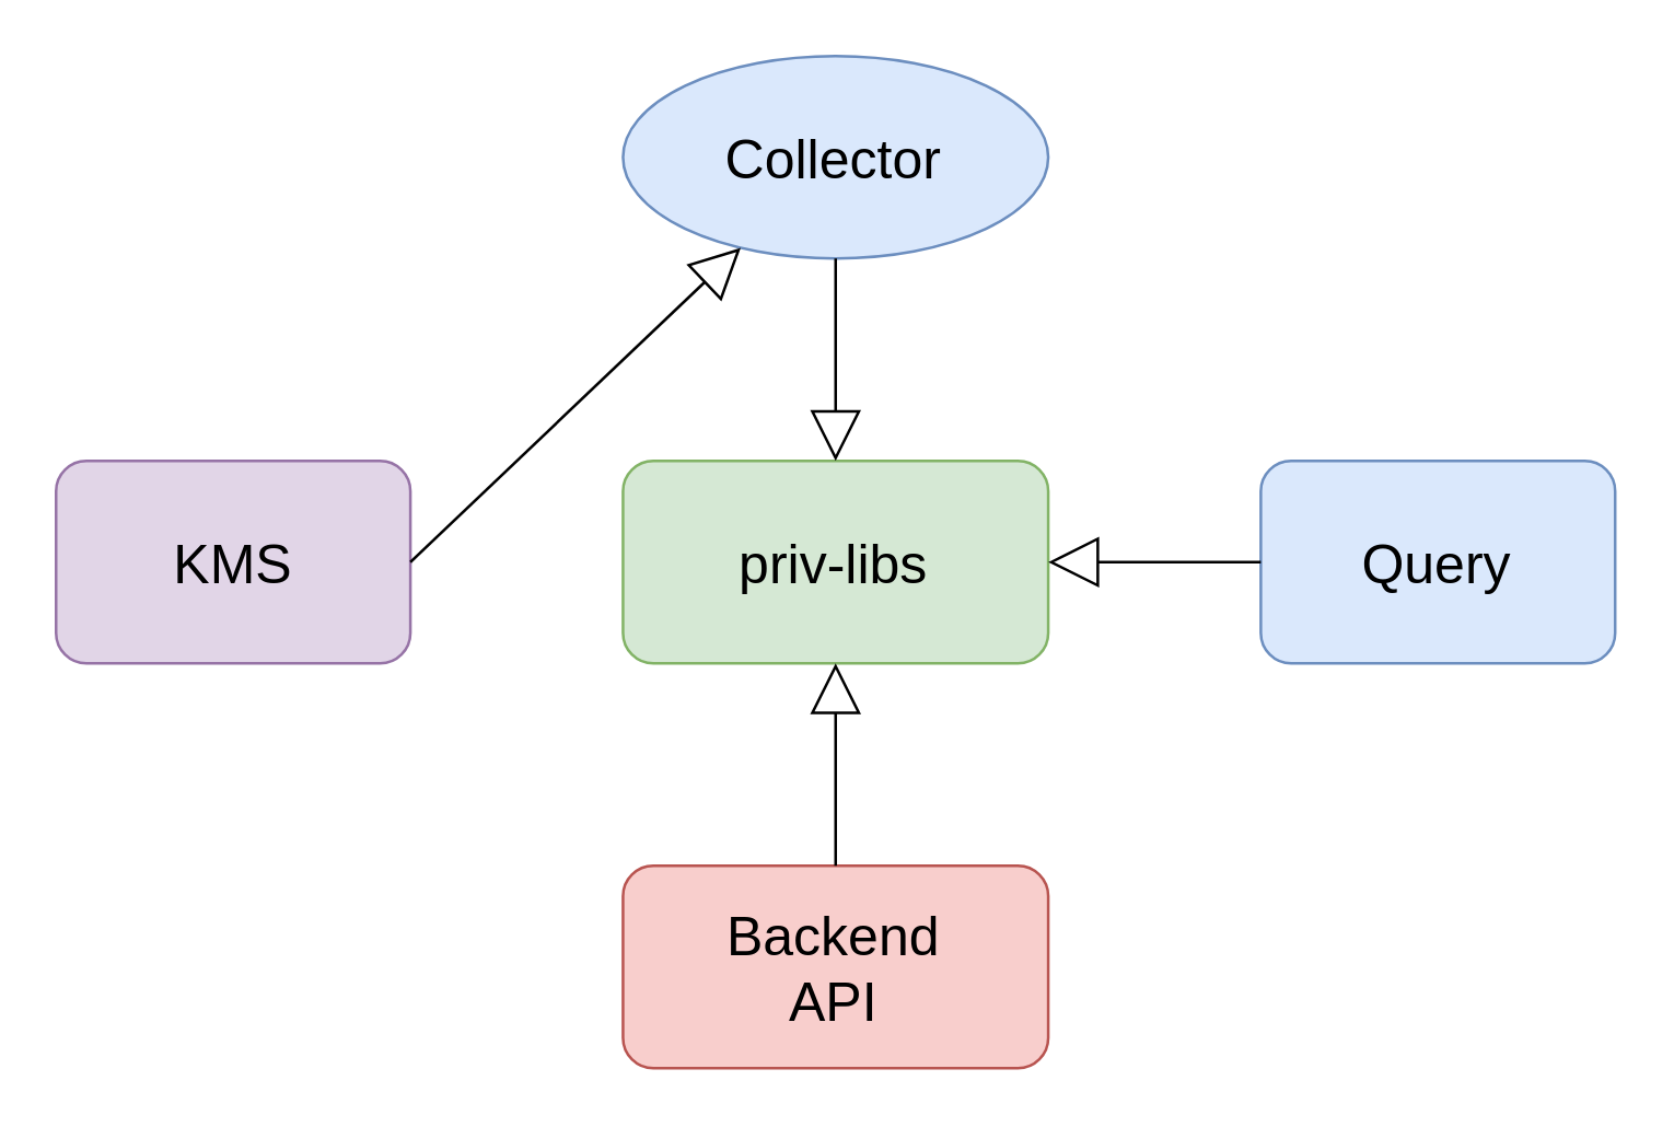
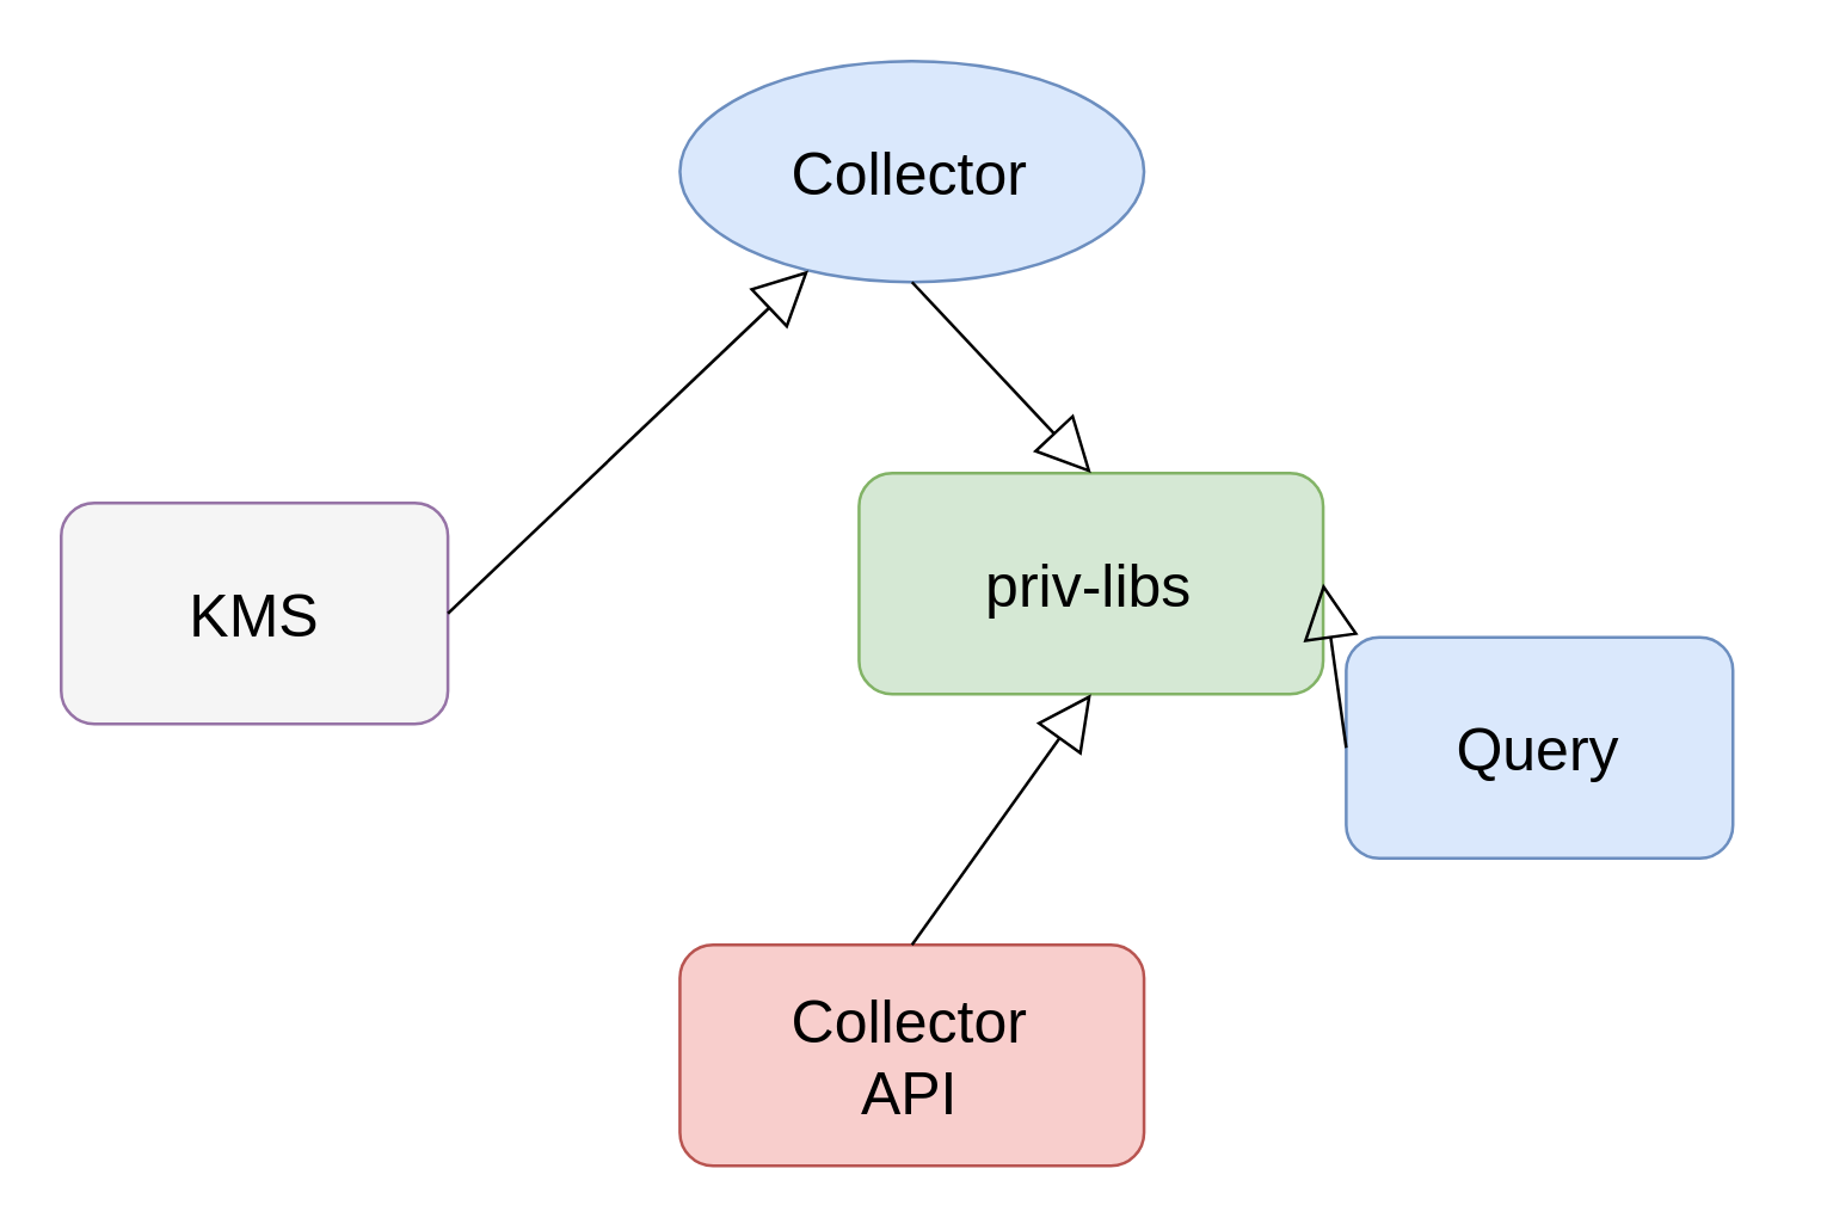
- <mxCell id="5" value="&lt;font style=&quot;font-size: 20px&quot;&gt;KMS&lt;/font&gt;" style="rounded=1;whiteSpace=wrap;html=1;fillColor=#e1d5e7;strokeColor=#9673a6;" vertex="1" parent="2"><mxGeometry y="148" width="129.545" height="74" as="geometry" /></mxCell>
+ <mxCell id="5" value="&lt;font style=&quot;font-size: 20px&quot;&gt;KMS&lt;/font&gt;" style="rounded=1;whiteSpace=wrap;html=1;fillColor=#f5f5f5;strokeColor=#9673a6;" vertex="1" parent="2"><mxGeometry y="148" width="129.545" height="74" as="geometry" /></mxCell>
- <mxCell id="3" value="&lt;font style=&quot;font-size: 20px&quot;&gt;priv-libs&lt;/font&gt;" style="rounded=1;whiteSpace=wrap;html=1;fillColor=#d5e8d4;strokeColor=#82b366;" vertex="1" parent="2"><mxGeometry x="207.273" y="148" width="155.455" height="74" as="geometry" /></mxCell>
+ <mxCell id="3" value="&lt;font style=&quot;font-size: 20px&quot;&gt;priv-libs&lt;/font&gt;" style="rounded=1;whiteSpace=wrap;html=1;fillColor=#d5e8d4;strokeColor=#82b366;" vertex="1" parent="2"><mxGeometry x="267.273" y="138" width="155.455" height="74" as="geometry" /></mxCell>
- <mxCell id="7" value="&lt;font style=&quot;font-size: 20px&quot;&gt;Query&lt;/font&gt;" style="rounded=1;whiteSpace=wrap;html=1;fillColor=#dae8fc;strokeColor=#6c8ebf;" vertex="1" parent="2"><mxGeometry x="440.455" y="148" width="129.545" height="74" as="geometry" /></mxCell>
+ <mxCell id="7" value="&lt;font style=&quot;font-size: 20px&quot;&gt;Query&lt;/font&gt;" style="rounded=1;whiteSpace=wrap;html=1;fillColor=#dae8fc;strokeColor=#6c8ebf;" vertex="1" parent="2"><mxGeometry x="430.455" y="193" width="129.545" height="74" as="geometry" /></mxCell>
- <mxCell id="6" value="&lt;font style=&quot;font-size: 20px&quot;&gt;Backend&lt;br&gt;API&lt;/font&gt;" style="rounded=1;whiteSpace=wrap;html=1;fillColor=#f8cecc;strokeColor=#b85450;" vertex="1" parent="2"><mxGeometry x="207.273" y="296" width="155.455" height="74" as="geometry" /></mxCell>
+ <mxCell id="6" value="&lt;font style=&quot;font-size: 20px&quot;&gt;Collector&lt;br&gt;API&lt;/font&gt;" style="rounded=1;whiteSpace=wrap;html=1;fillColor=#f8cecc;strokeColor=#b85450;" vertex="1" parent="2"><mxGeometry x="207.273" y="296" width="155.455" height="74" as="geometry" /></mxCell>
